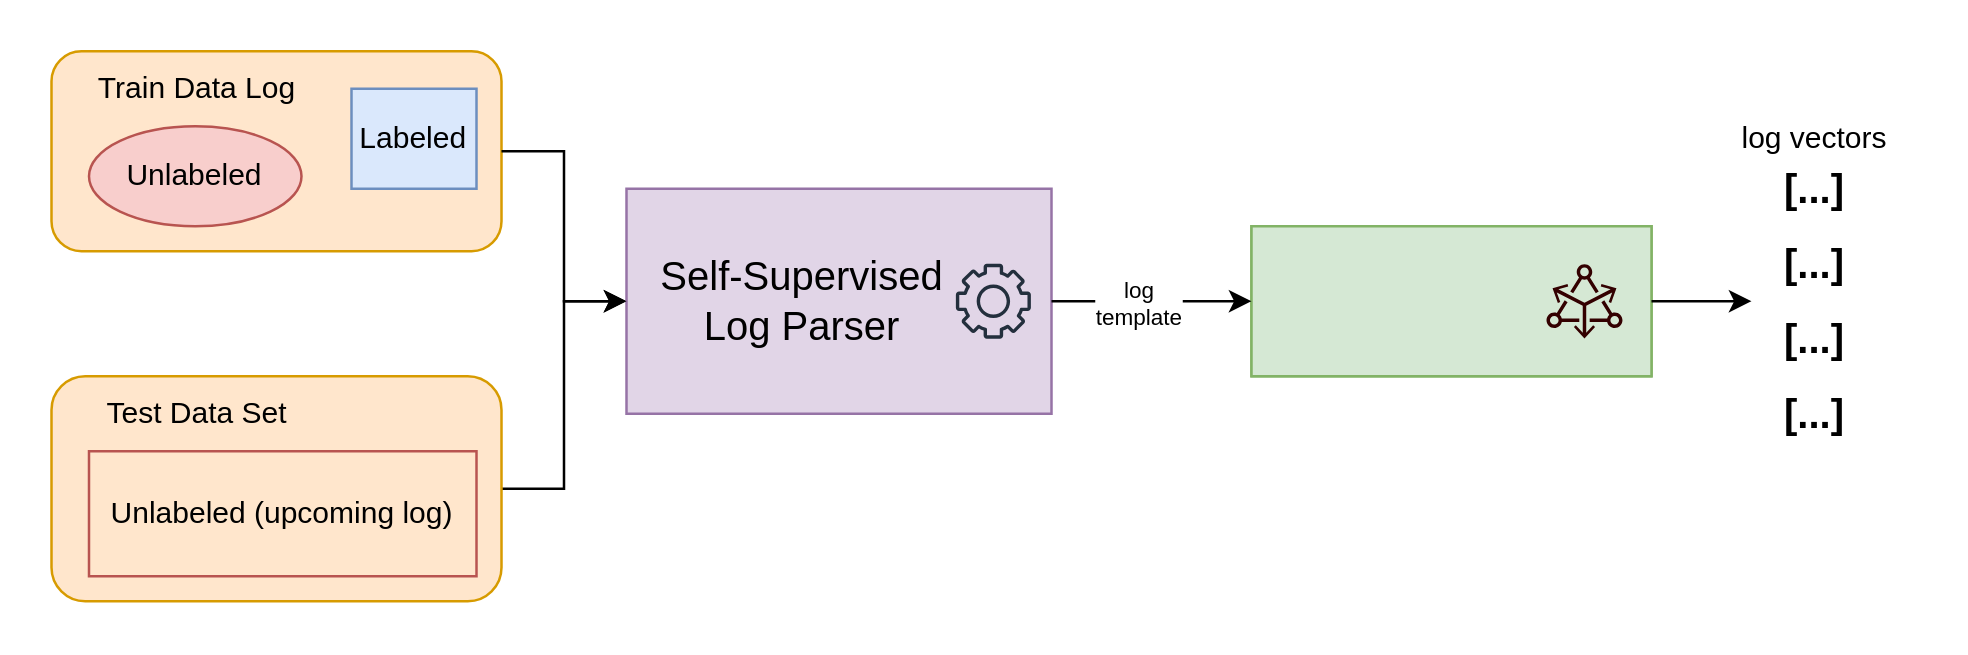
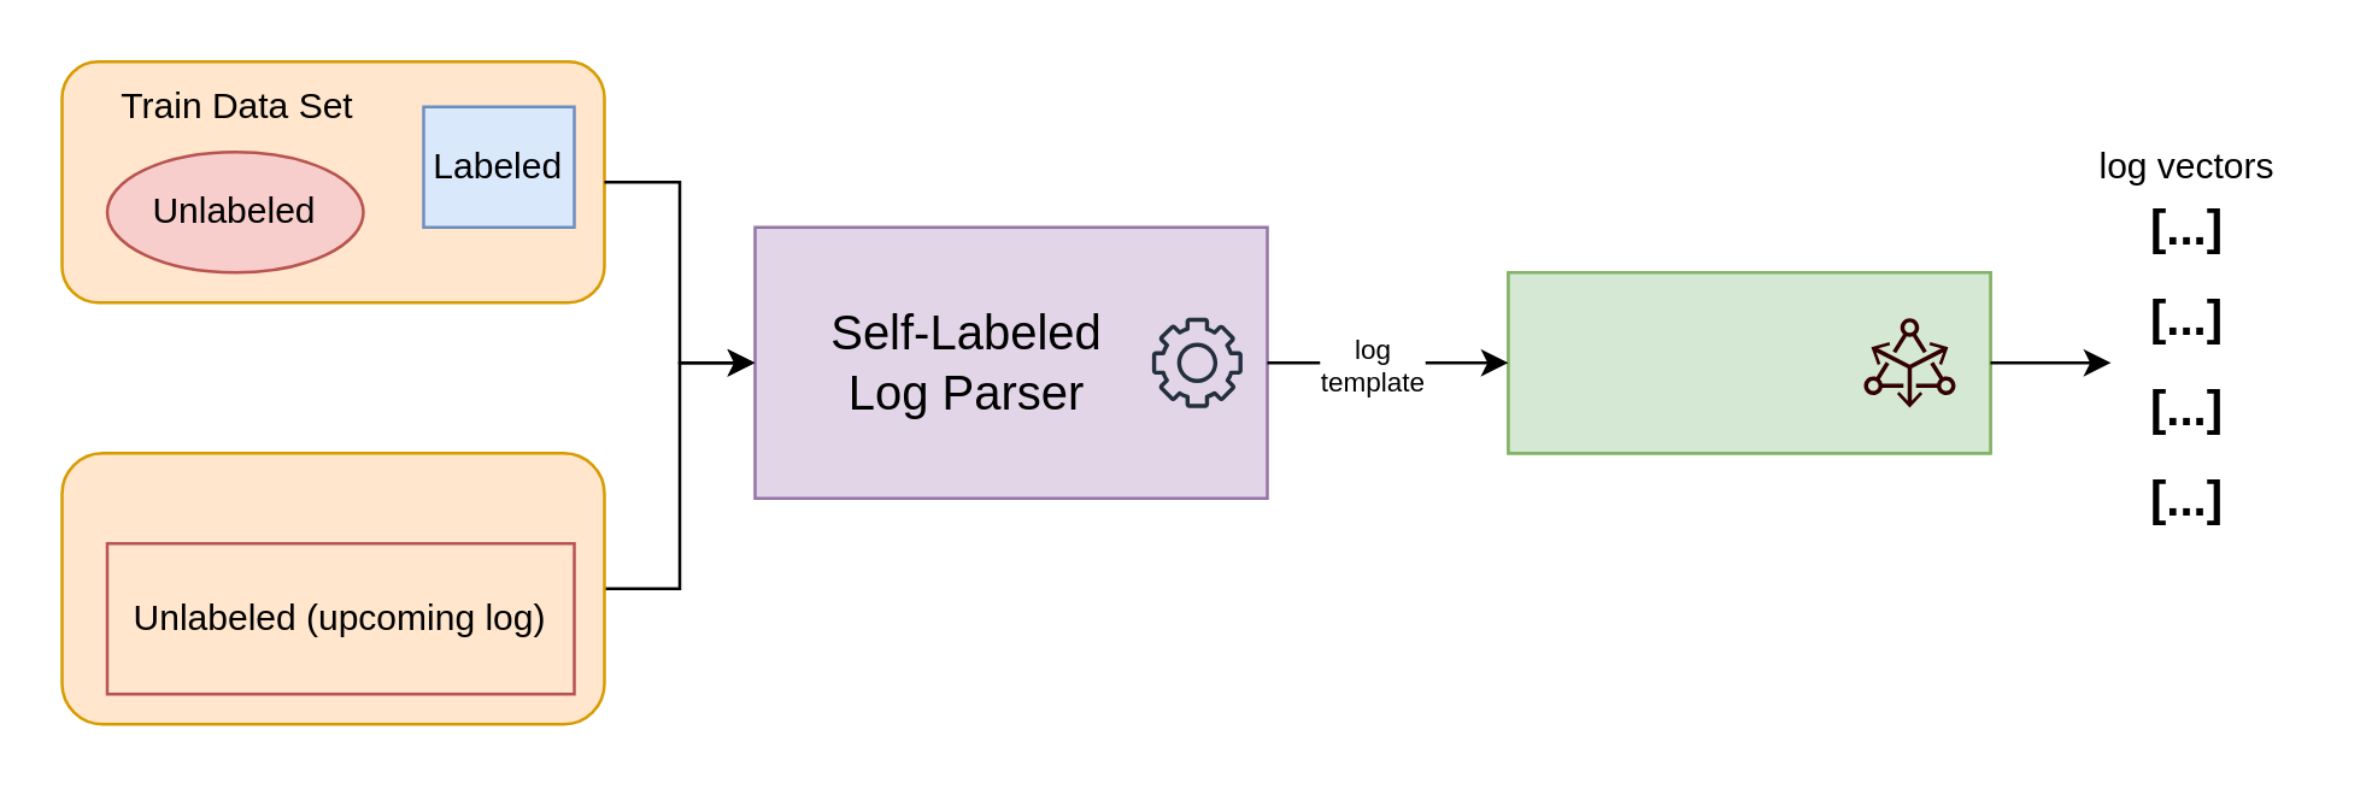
- <mxCell id="14" value="Train Data Log" style="text;html=1;resizable=0;autosize=1;align=center;verticalAlign=middle;points=[];fillColor=none;strokeColor=none;rounded=0;" vertex="1" parent="10"><mxGeometry x="7.5" width="100" height="30" as="geometry" /></mxCell>
+ <mxCell id="14" value="Train Data Set" style="text;html=1;resizable=0;autosize=1;align=center;verticalAlign=middle;points=[];fillColor=none;strokeColor=none;rounded=0;" vertex="1" parent="10"><mxGeometry x="7.5" width="100" height="30" as="geometry" /></mxCell>
- <mxCell id="9" value="&lt;font style=&quot;font-size: 16px;&quot;&gt;Self-Supervised&lt;br&gt;Log Parser&lt;br&gt;&lt;/font&gt;" style="text;html=1;resizable=0;autosize=1;align=center;verticalAlign=middle;points=[];fillColor=none;strokeColor=none;rounded=0;" vertex="1" parent="6"><mxGeometry x="0.005" y="20" width="140" height="50" as="geometry" /></mxCell>
+ <mxCell id="9" value="&lt;font style=&quot;font-size: 16px;&quot;&gt;Self-Labeled&lt;br&gt;Log Parser&lt;br&gt;&lt;/font&gt;" style="text;html=1;resizable=0;autosize=1;align=center;verticalAlign=middle;points=[];fillColor=none;strokeColor=none;rounded=0;" vertex="1" parent="6"><mxGeometry x="0.005" y="20" width="140" height="50" as="geometry" /></mxCell>
- <mxCell id="5" value="Test Data Set" style="text;html=1;resizable=0;autosize=1;align=center;verticalAlign=middle;points=[];fillColor=none;strokeColor=none;rounded=0;" vertex="1" parent="1"><mxGeometry x="27.5" y="150" width="100" height="30" as="geometry" /></mxCell>
